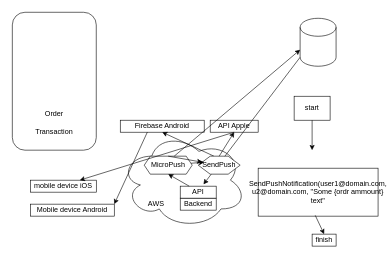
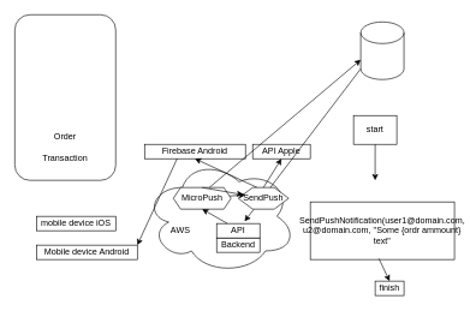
- <mxCell id="25" value="" style="endArrow=classic;html=1;exitX=0.5;exitY=1;exitDx=0;exitDy=0;entryX=0.75;entryY=0;entryDx=0;entryDy=0;" edge="1" parent="1" source="5" target="4"><mxGeometry width="50" height="50" relative="1" as="geometry"><mxPoint x="360" y="330" as="sourcePoint" /><mxPoint x="410" y="280" as="targetPoint" /></mxGeometry></mxCell>
- <mxCell id="29" value="AWS" style="text;html=1;strokeColor=none;fillColor=none;align=center;verticalAlign=middle;whiteSpace=wrap;rounded=0;" vertex="1" parent="1"><mxGeometry x="240" y="330" width="40" height="20" as="geometry" /></mxCell>
+ <mxCell id="29" value="AWS" style="text;html=1;strokeColor=none;fillColor=none;align=center;verticalAlign=middle;whiteSpace=wrap;rounded=0;" vertex="1" parent="1"><mxGeometry x="230" y="310" width="40" height="20" as="geometry" /></mxCell>
